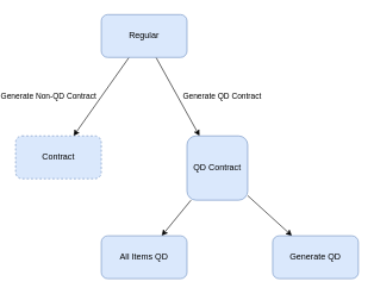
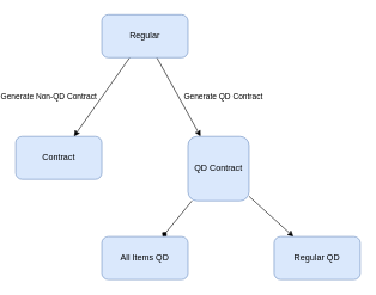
- <mxCell id="7" value="Contract" style="whiteSpace=wrap;html=1;rounded=1;strokeColor=#6c8ebf;fillColor=#dae8fc;dashed=1;" vertex="1" parent="1"><mxGeometry x="20" y="190" width="120" height="60" as="geometry" /></mxCell>
+ <mxCell id="7" value="Contract" style="whiteSpace=wrap;html=1;rounded=1;strokeColor=#6c8ebf;fillColor=#dae8fc;" vertex="1" parent="1"><mxGeometry x="20" y="190" width="120" height="60" as="geometry" /></mxCell>
- <mxCell id="8" value="" style="edgeStyle=none;rounded=0;orthogonalLoop=1;jettySize=auto;html=1;strokeColor=#000000;" edge="1" parent="1" source="10" target="11"><mxGeometry relative="1" as="geometry" /></mxCell>
+ <mxCell id="8" value="" style="edgeStyle=none;rounded=0;orthogonalLoop=1;jettySize=auto;html=1;strokeColor=#000000;endArrow=diamond;" edge="1" parent="1" source="10" target="11"><mxGeometry relative="1" as="geometry" /></mxCell>
- <mxCell id="12" value="Generate QD" style="whiteSpace=wrap;html=1;rounded=1;strokeColor=#6c8ebf;fillColor=#dae8fc;" vertex="1" parent="1"><mxGeometry x="380" y="330" width="120" height="60" as="geometry" /></mxCell>
+ <mxCell id="12" value="Regular QD" style="whiteSpace=wrap;html=1;rounded=1;strokeColor=#6c8ebf;fillColor=#dae8fc;" vertex="1" parent="1"><mxGeometry x="380" y="330" width="120" height="60" as="geometry" /></mxCell>
